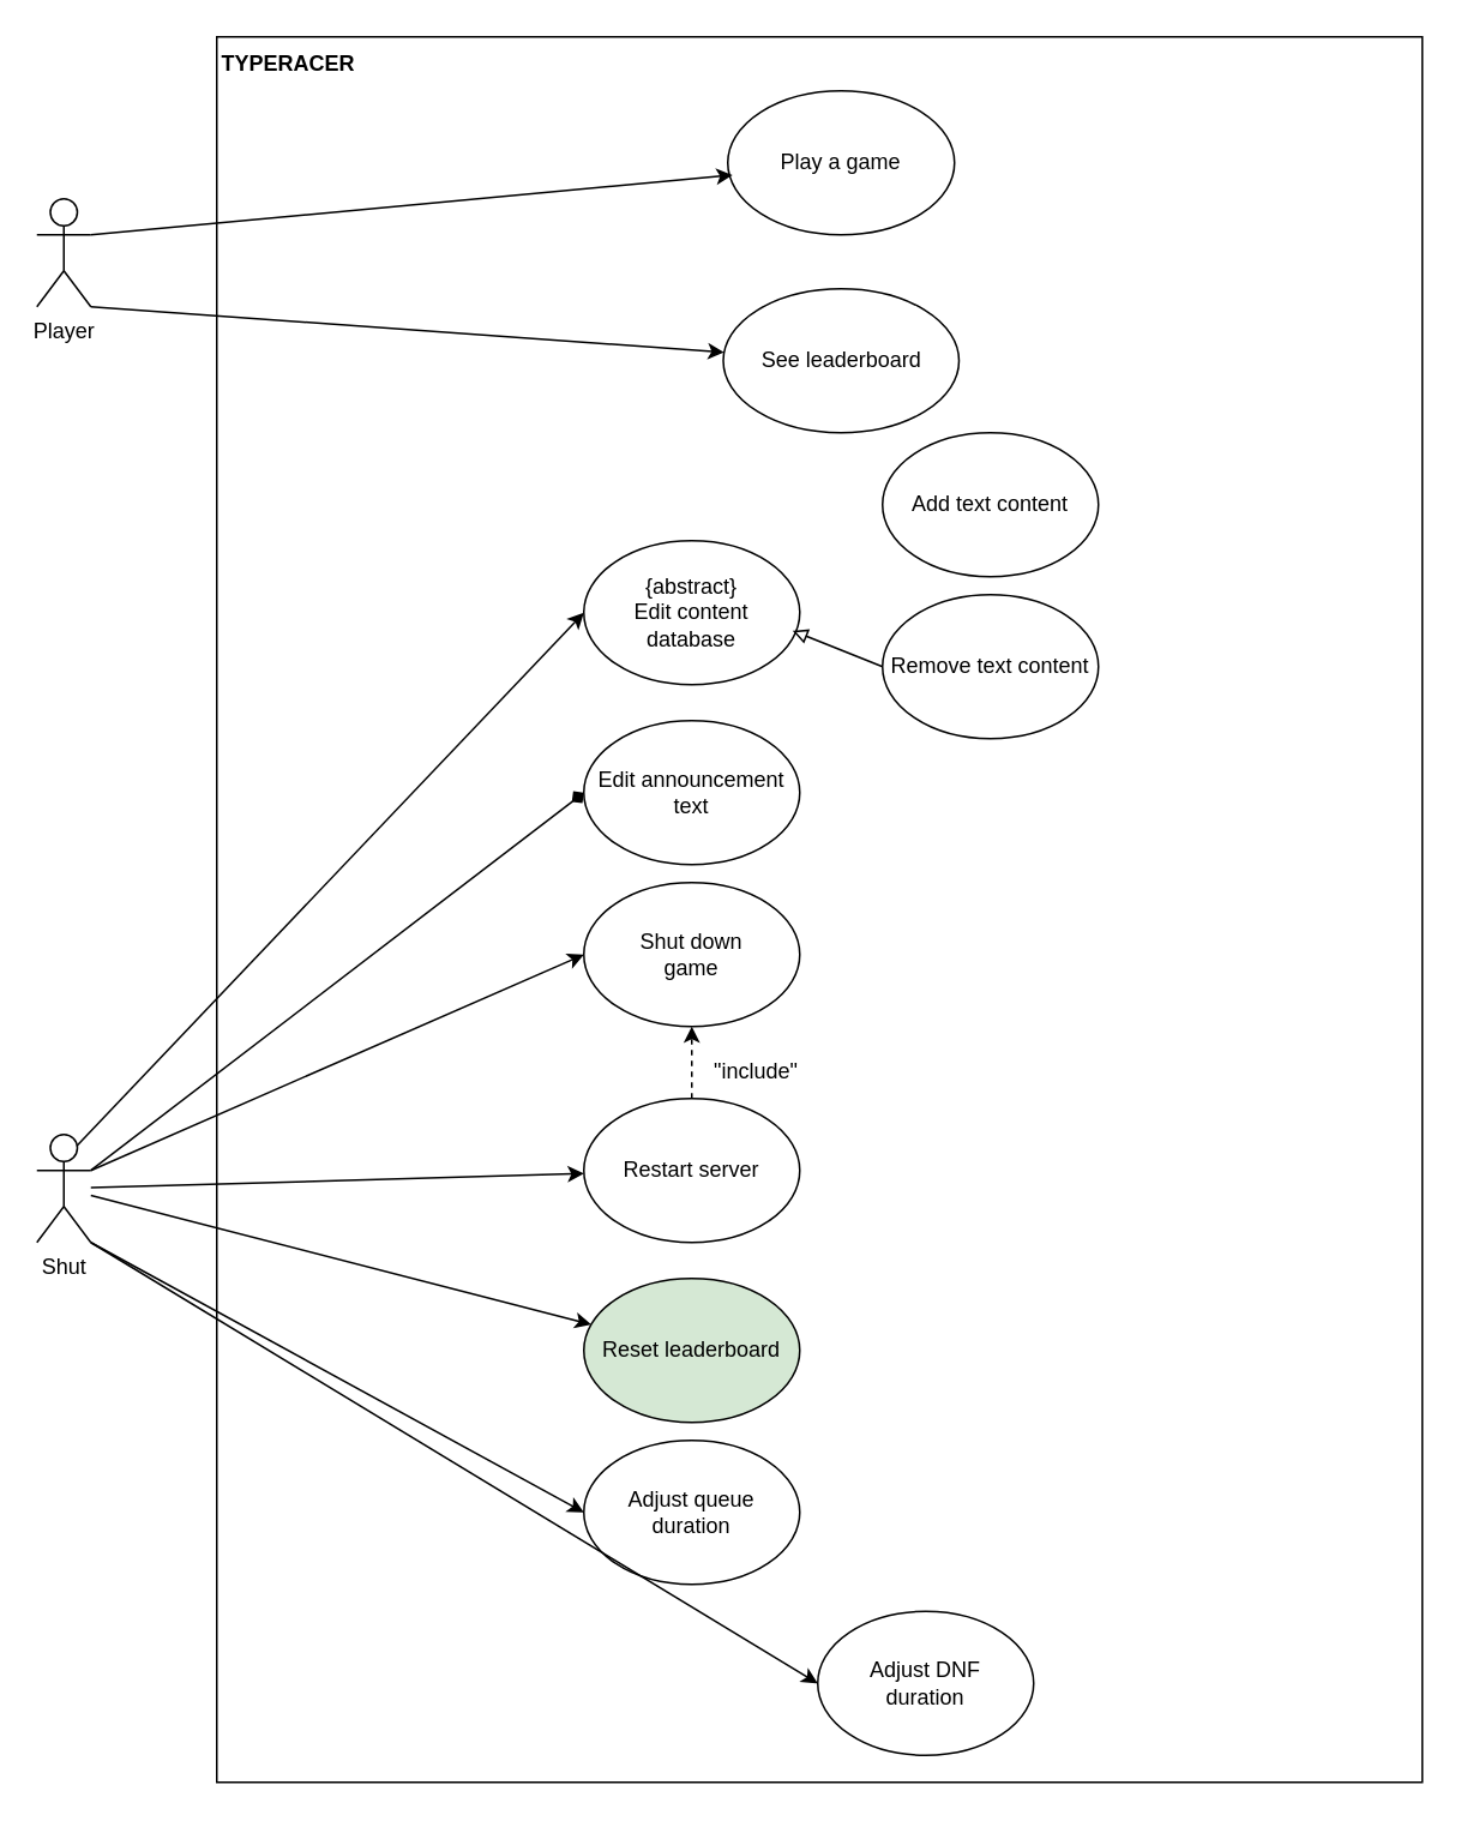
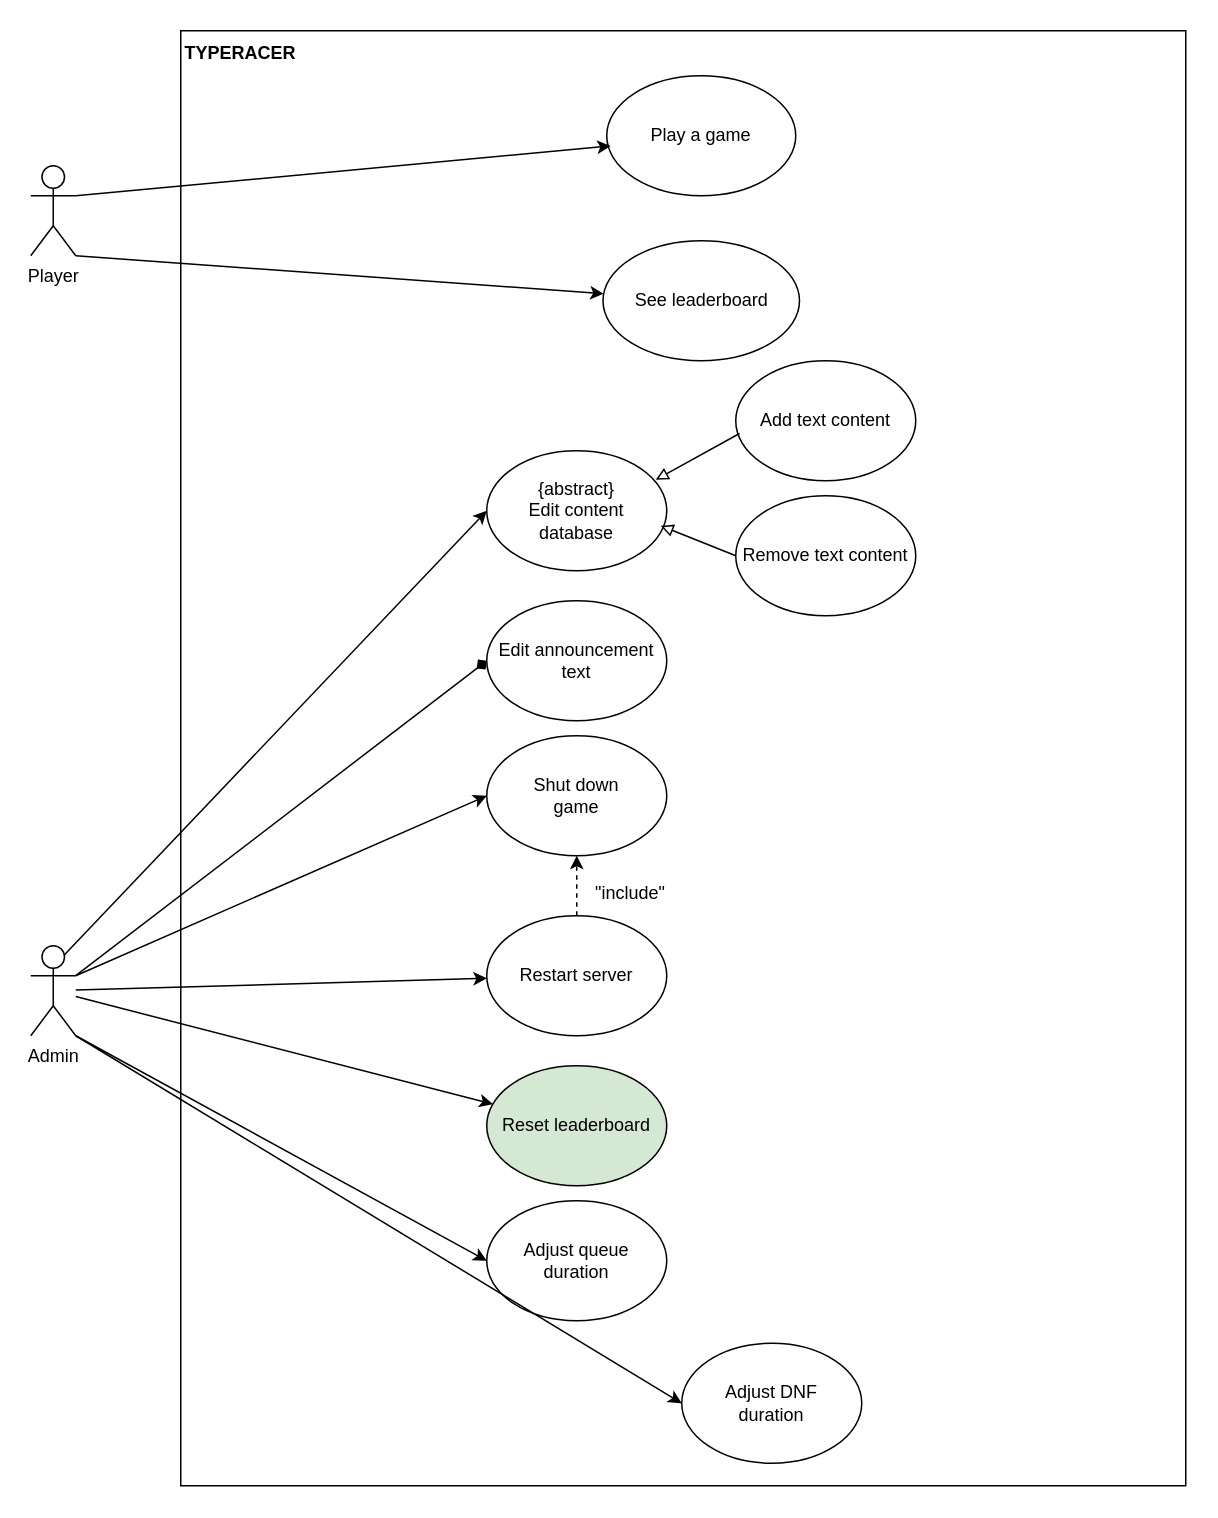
+ <mxCell id="23" value="" style="endArrow=block;html=1;rounded=0;entryX=0.939;entryY=0.242;entryDx=0;entryDy=0;entryPerimeter=0;exitX=0.021;exitY=0.606;exitDx=0;exitDy=0;exitPerimeter=0;endFill=0;" edge="1" parent="1" source="11" target="12"><mxGeometry width="50" height="50" relative="1" as="geometry"><mxPoint x="460" y="400" as="sourcePoint" /><mxPoint x="510" y="350" as="targetPoint" /></mxGeometry></mxCell>
- <mxCell id="4" value="Shut" style="shape=umlActor;verticalLabelPosition=bottom;verticalAlign=top;html=1;outlineConnect=0;" vertex="1" parent="1"><mxGeometry x="20" y="630" width="30" height="60" as="geometry" /></mxCell>
+ <mxCell id="4" value="Admin" style="shape=umlActor;verticalLabelPosition=bottom;verticalAlign=top;html=1;outlineConnect=0;" vertex="1" parent="1"><mxGeometry x="20" y="630" width="30" height="60" as="geometry" /></mxCell>
